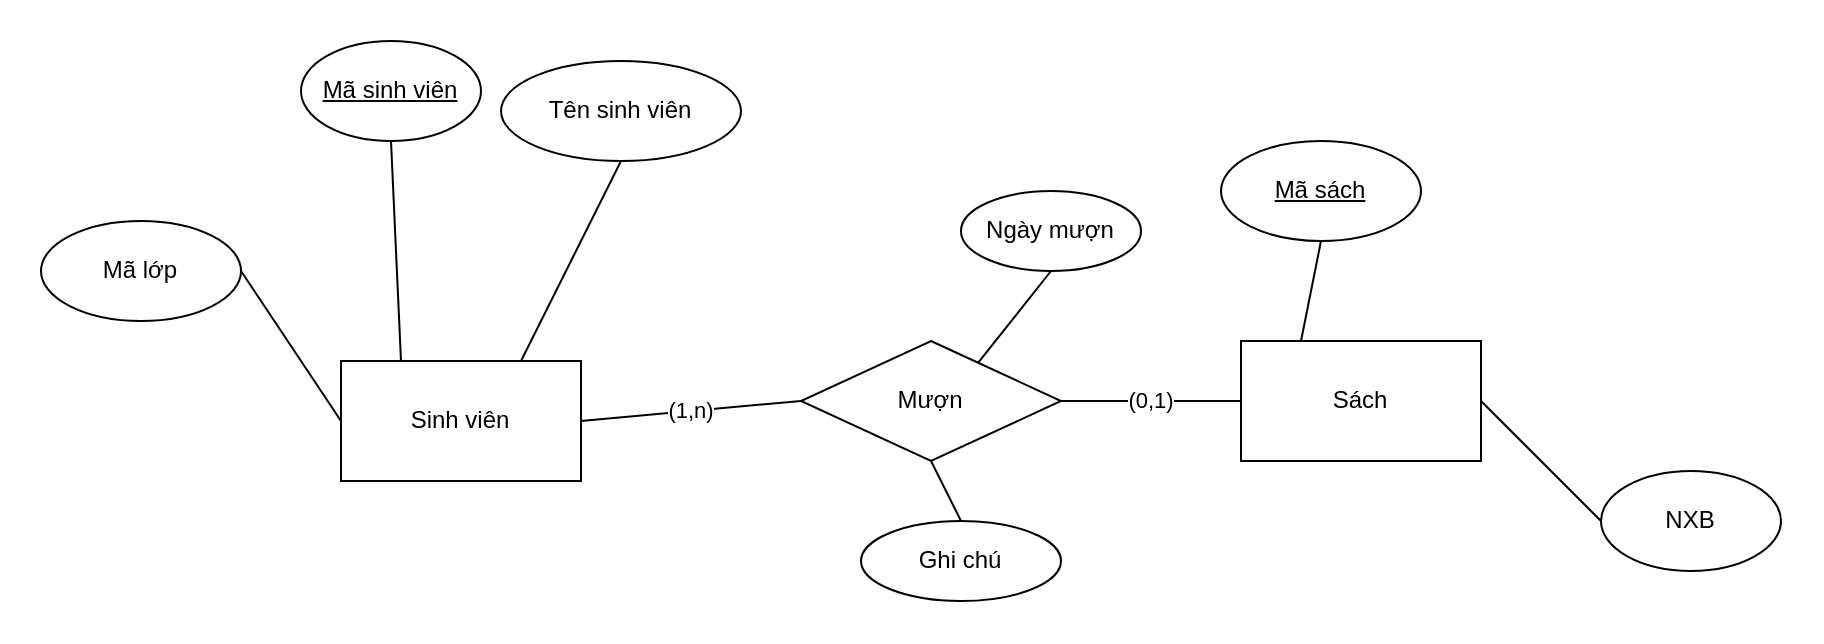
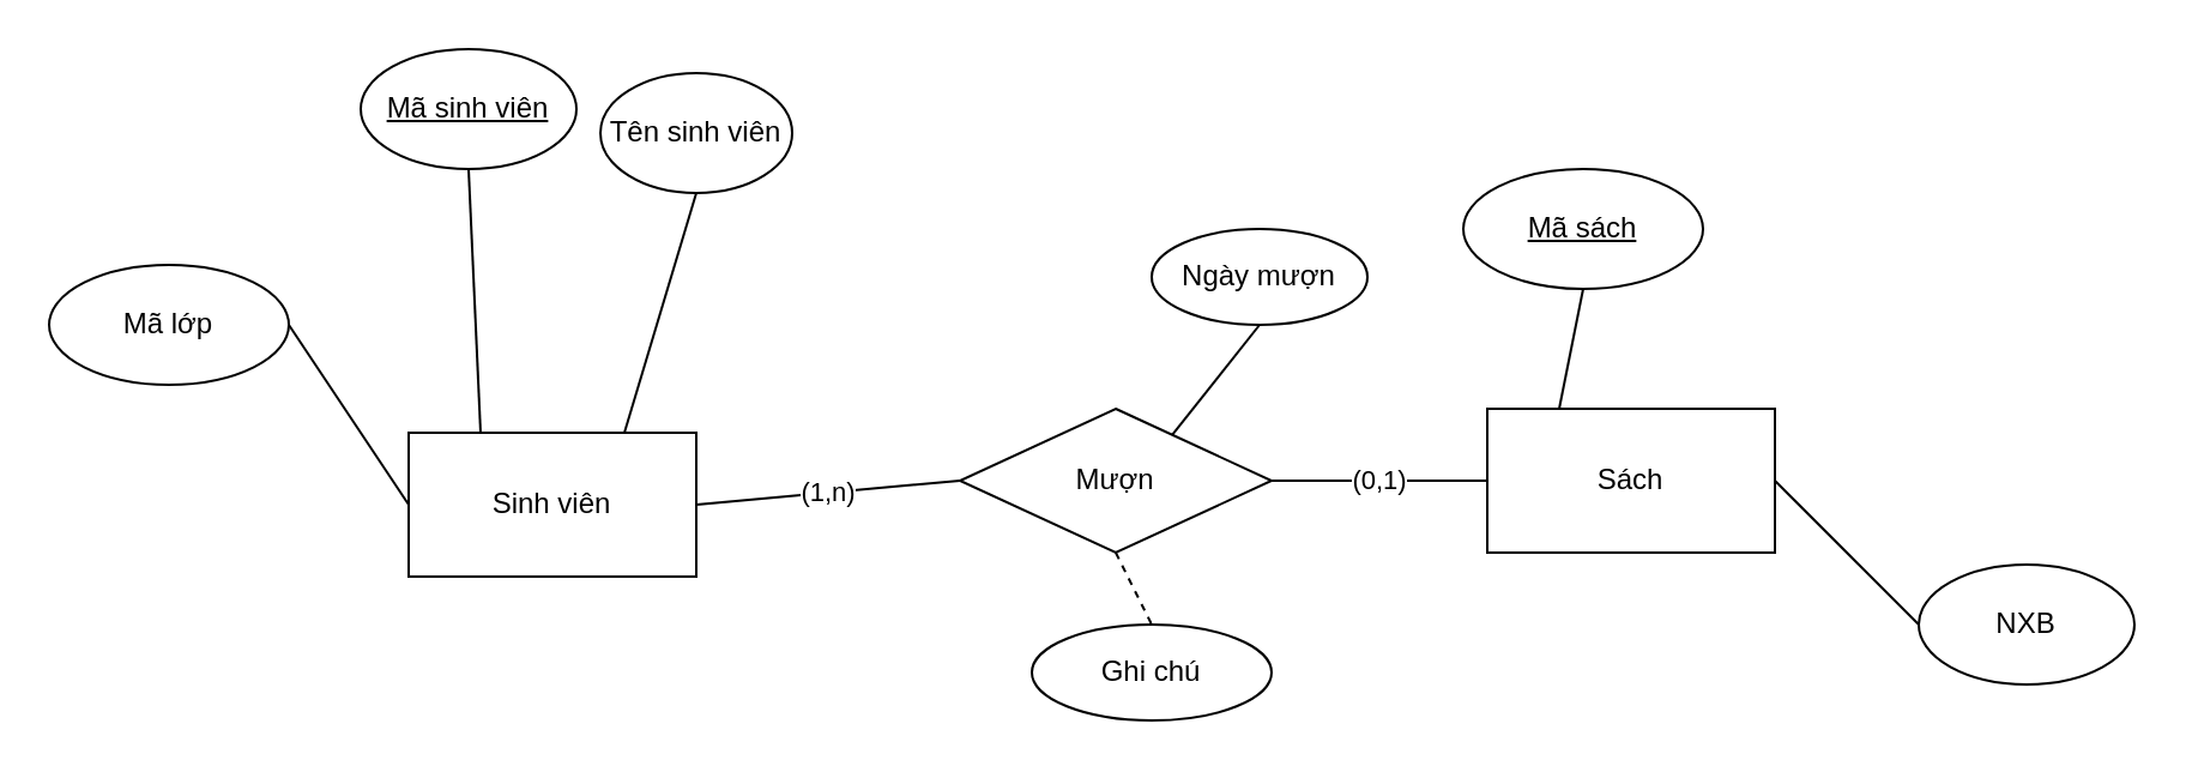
- <mxCell id="4" value="Tên sinh viên" style="ellipse;whiteSpace=wrap;html=1;" parent="1" vertex="1"><mxGeometry x="250" y="30" width="120" height="50" as="geometry" /></mxCell>
+ <mxCell id="4" value="Tên sinh viên" style="ellipse;whiteSpace=wrap;html=1;" parent="1" vertex="1"><mxGeometry x="250" y="30" width="80" height="50" as="geometry" /></mxCell>
- <mxCell id="20" value="" style="endArrow=none;html=1;rounded=0;entryX=0.5;entryY=0;entryDx=0;entryDy=0;exitX=0.5;exitY=1;exitDx=0;exitDy=0;" parent="1" source="14" target="19" edge="1"><mxGeometry width="50" height="50" relative="1" as="geometry"><mxPoint x="450" y="250" as="sourcePoint" /><mxPoint x="500" y="200" as="targetPoint" /></mxGeometry></mxCell>
+ <mxCell id="20" value="" style="endArrow=none;html=1;rounded=0;entryX=0.5;entryY=0;entryDx=0;entryDy=0;exitX=0.5;exitY=1;exitDx=0;exitDy=0;dashed=1;" parent="1" source="14" target="19" edge="1"><mxGeometry width="50" height="50" relative="1" as="geometry"><mxPoint x="450" y="250" as="sourcePoint" /><mxPoint x="500" y="200" as="targetPoint" /></mxGeometry></mxCell>
